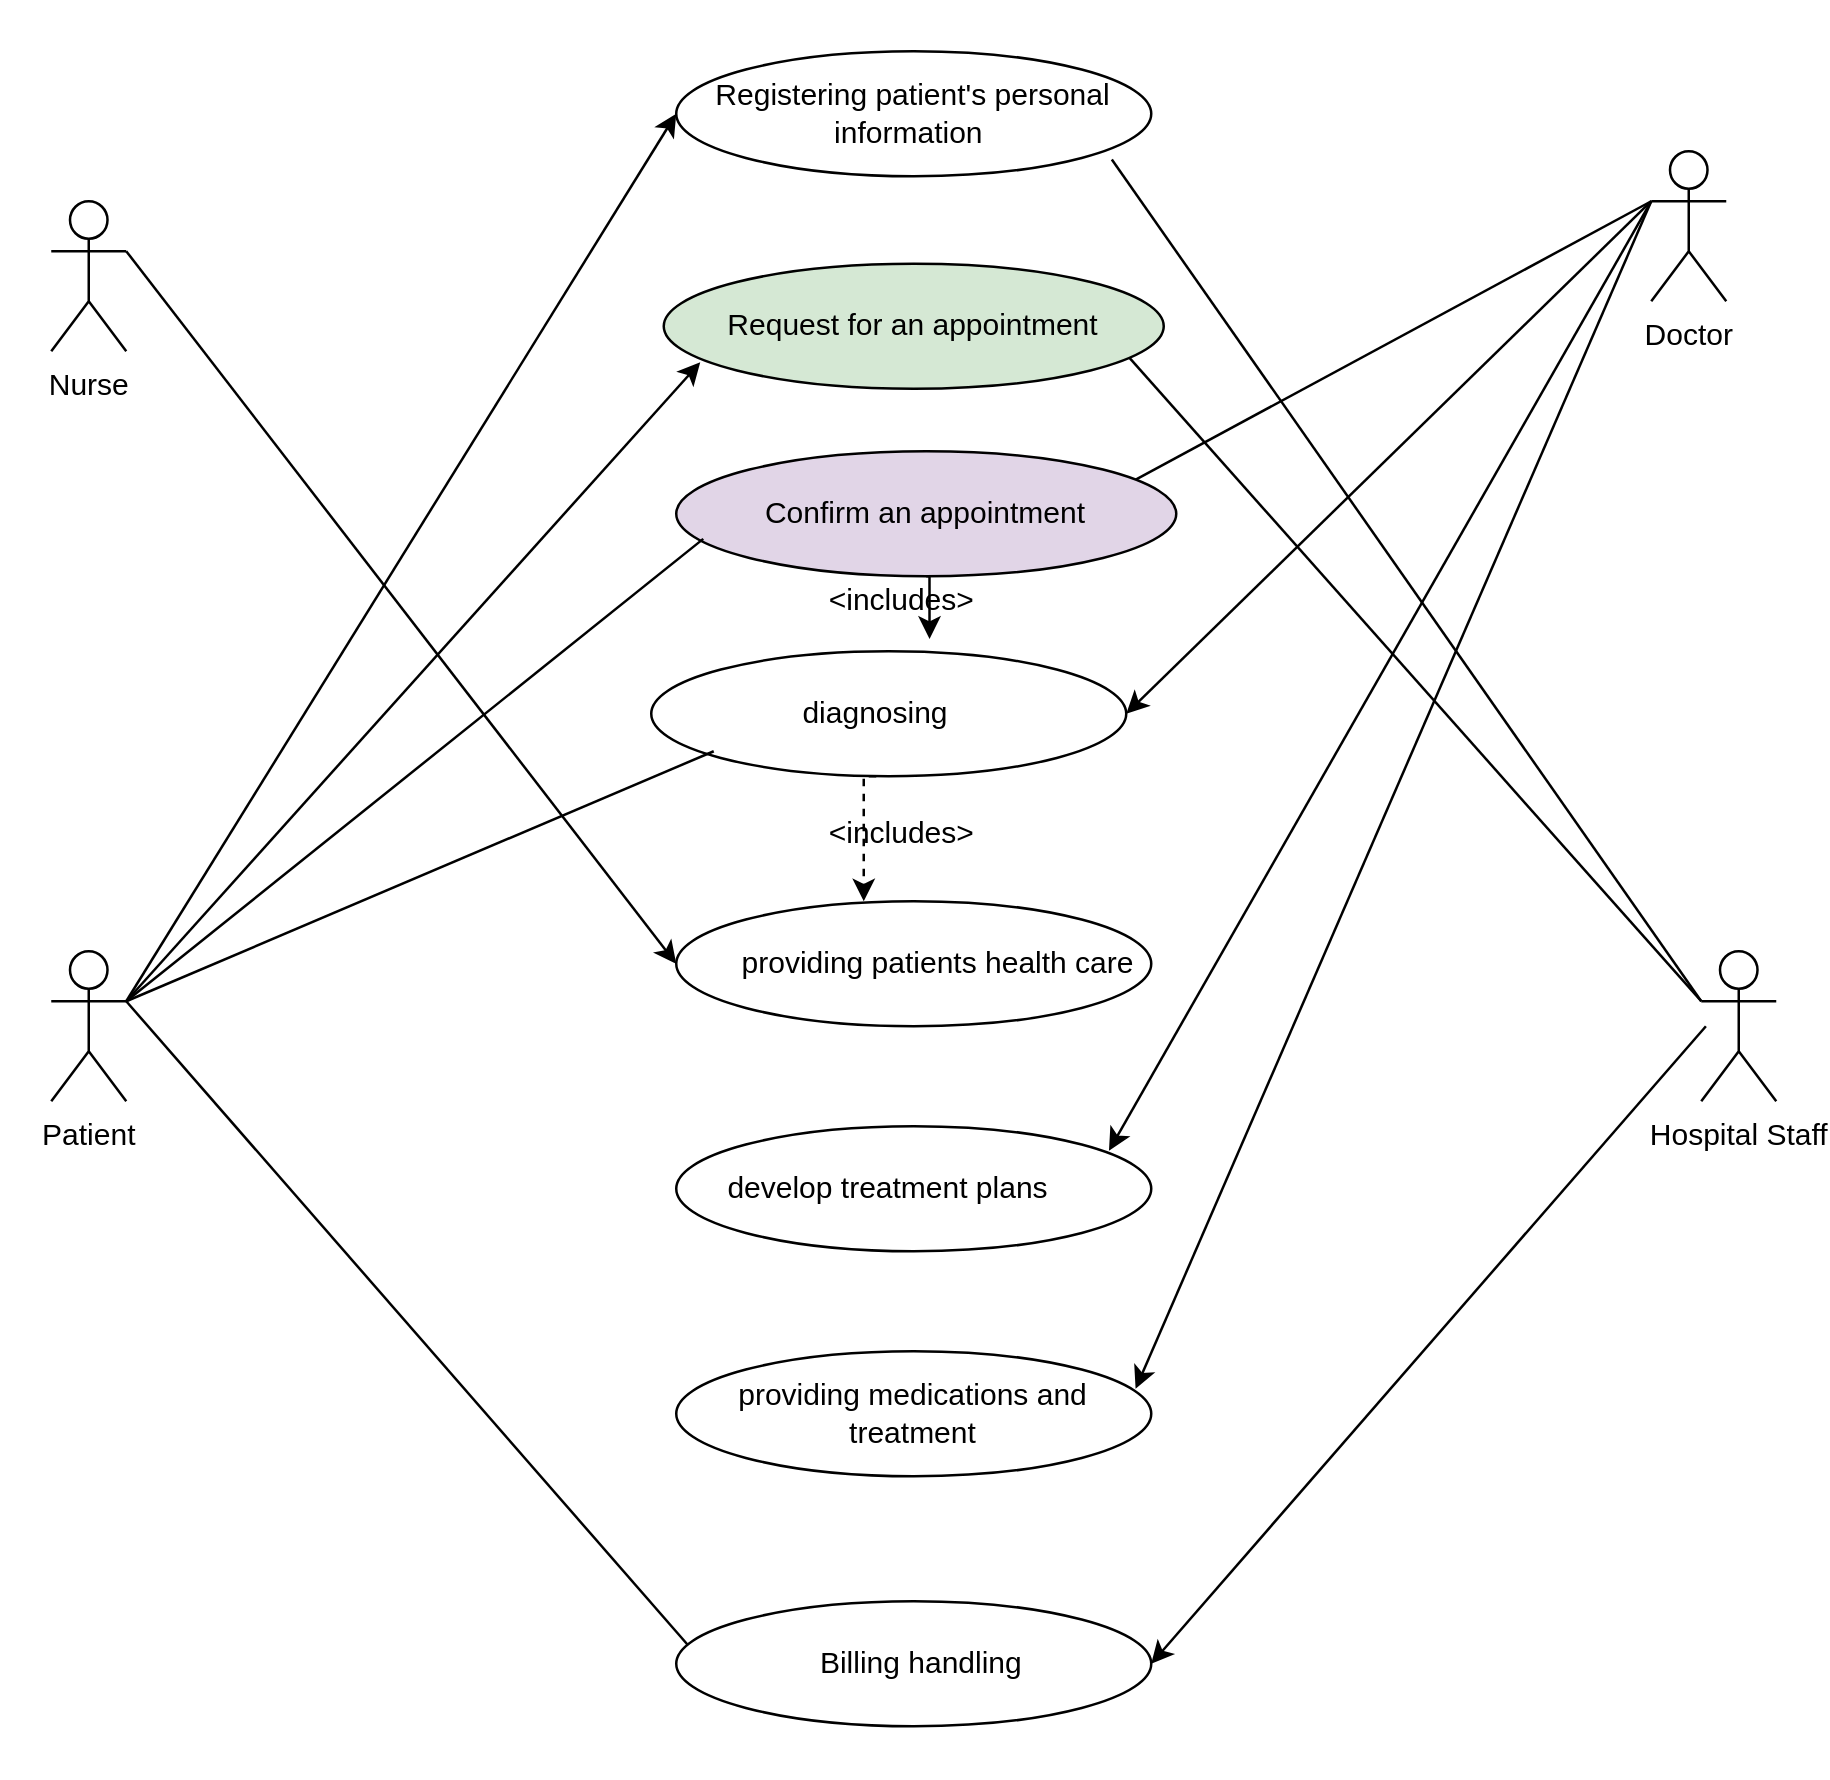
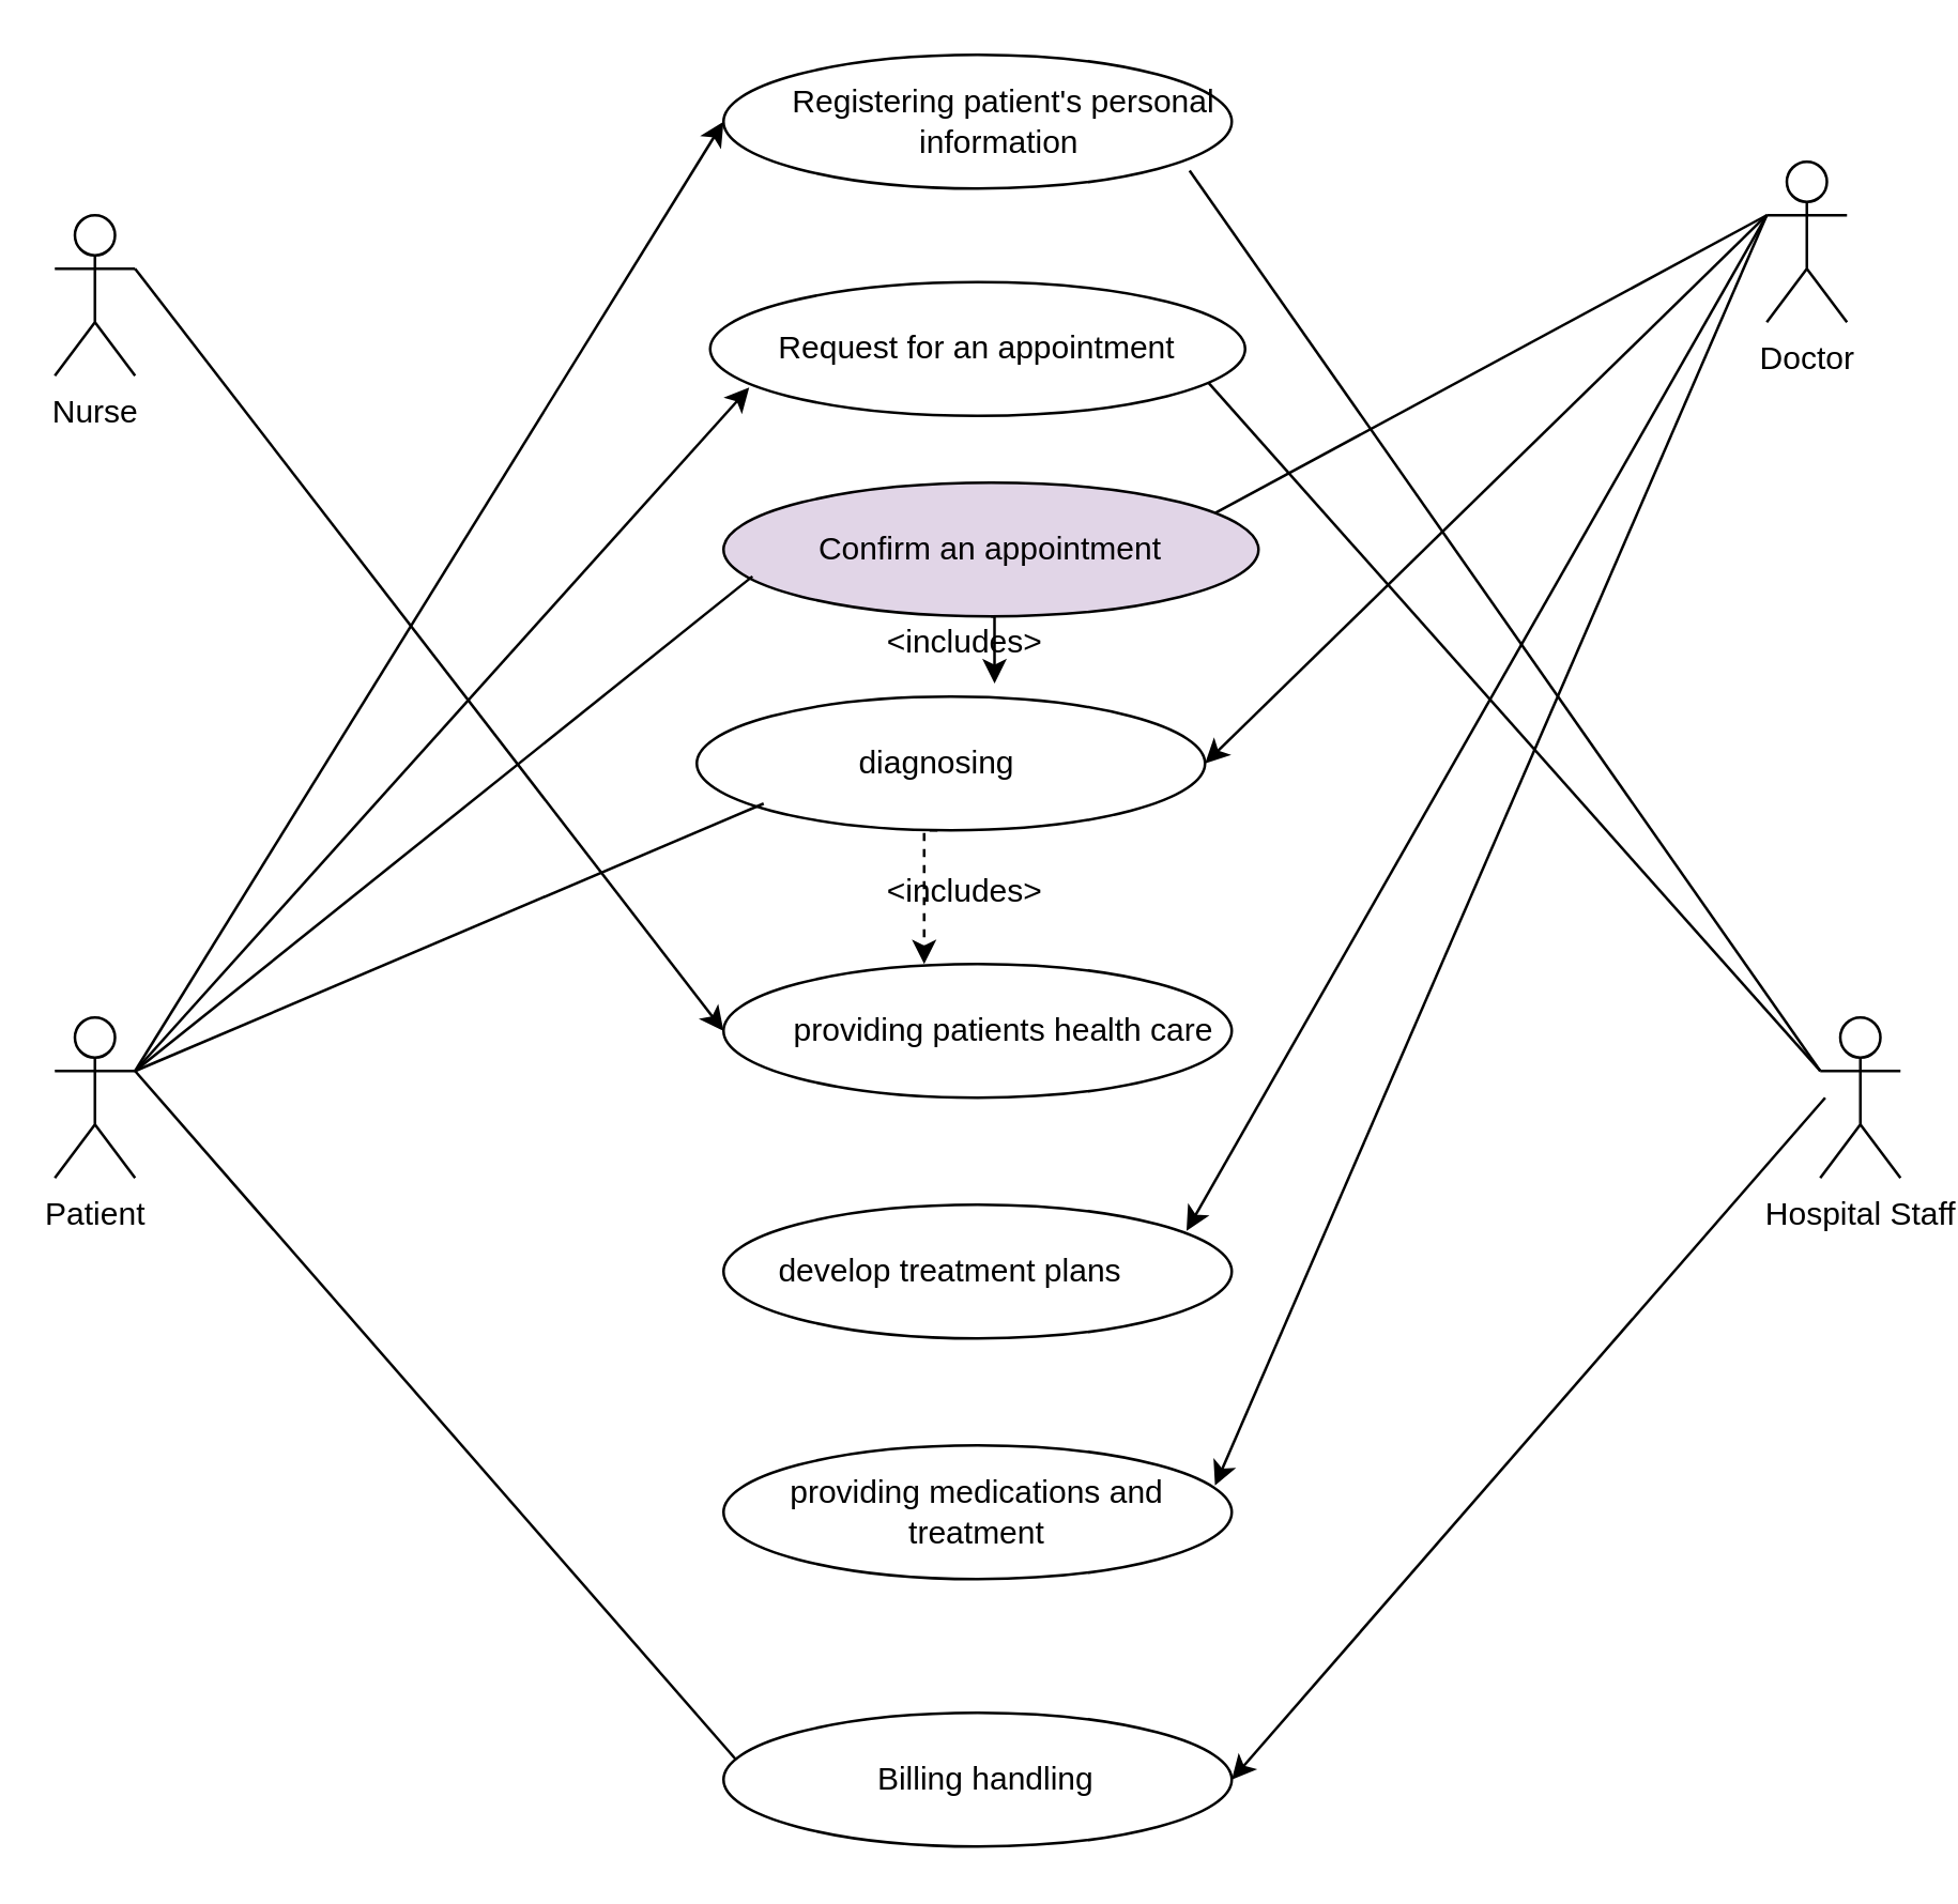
- <mxCell id="15" value="Registering patient's personal information&amp;nbsp;" style="text;strokeColor=none;align=center;fillColor=none;html=1;verticalAlign=middle;whiteSpace=wrap;rounded=0;" vertex="1" parent="1"><mxGeometry x="285" y="30" width="160" height="30" as="geometry" /></mxCell>
+ <mxCell id="15" value="Registering patient's personal information&amp;nbsp;" style="text;strokeColor=none;align=center;fillColor=none;html=1;verticalAlign=middle;whiteSpace=wrap;rounded=0;" vertex="1" parent="1"><mxGeometry x="295" y="30" width="160" height="30" as="geometry" /></mxCell>
- <mxCell id="26" value="Request for an appointment" style="ellipse;whiteSpace=wrap;html=1;fillColor=#d5e8d4;" vertex="1" parent="1"><mxGeometry x="265" y="105" width="200" height="50" as="geometry" /></mxCell>
+ <mxCell id="26" value="Request for an appointment" style="ellipse;whiteSpace=wrap;html=1;" vertex="1" parent="1"><mxGeometry x="265" y="105" width="200" height="50" as="geometry" /></mxCell>
